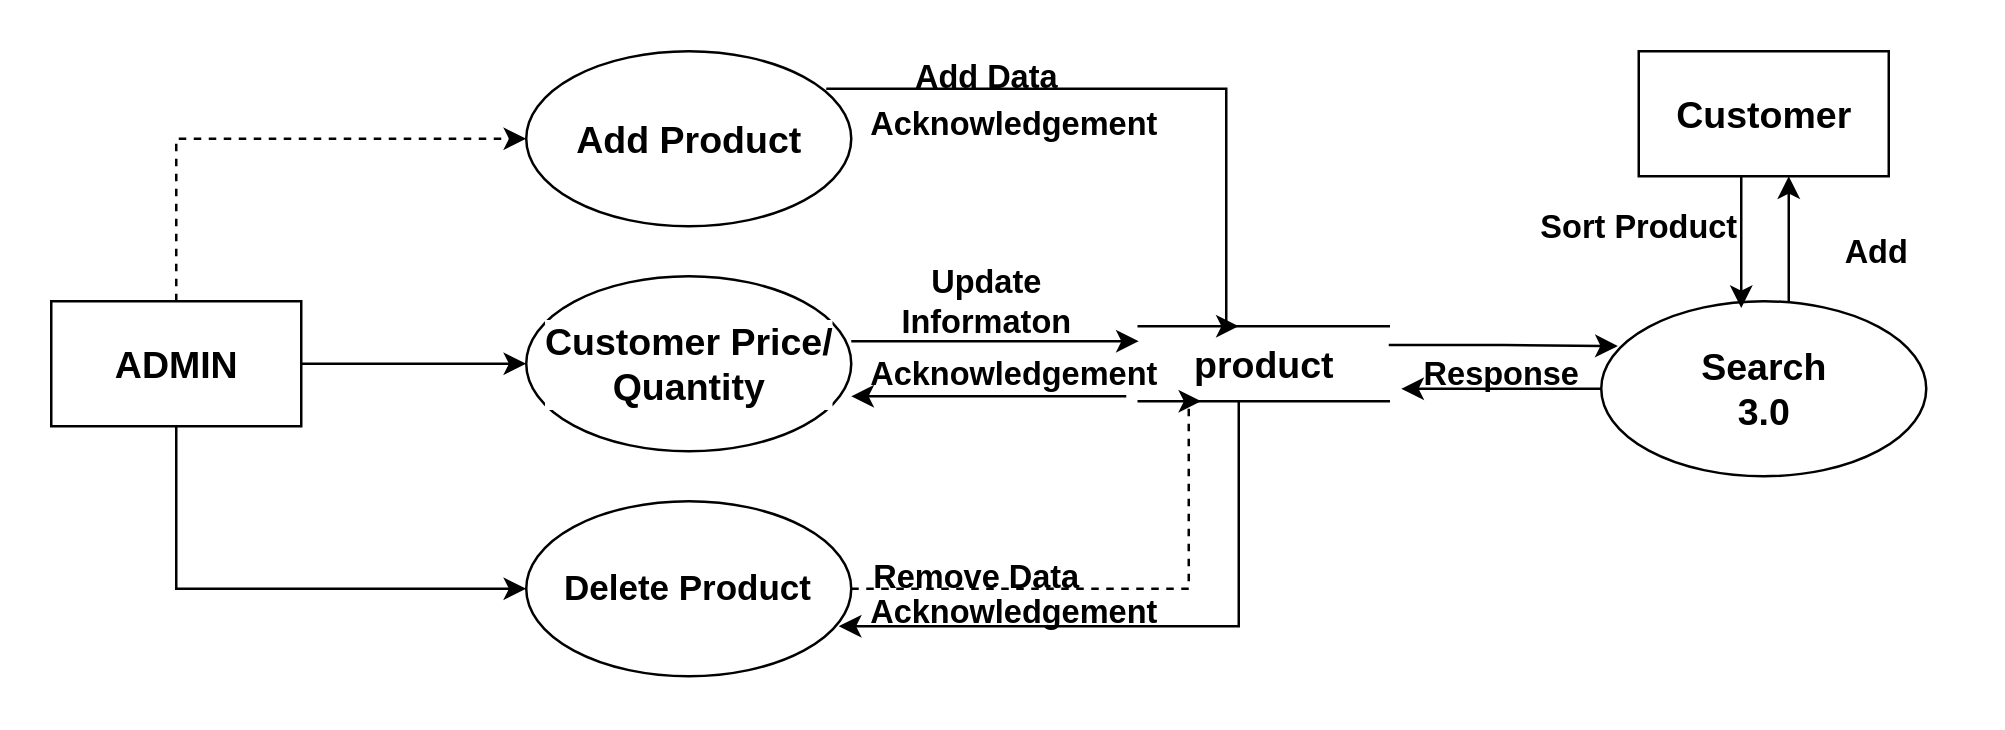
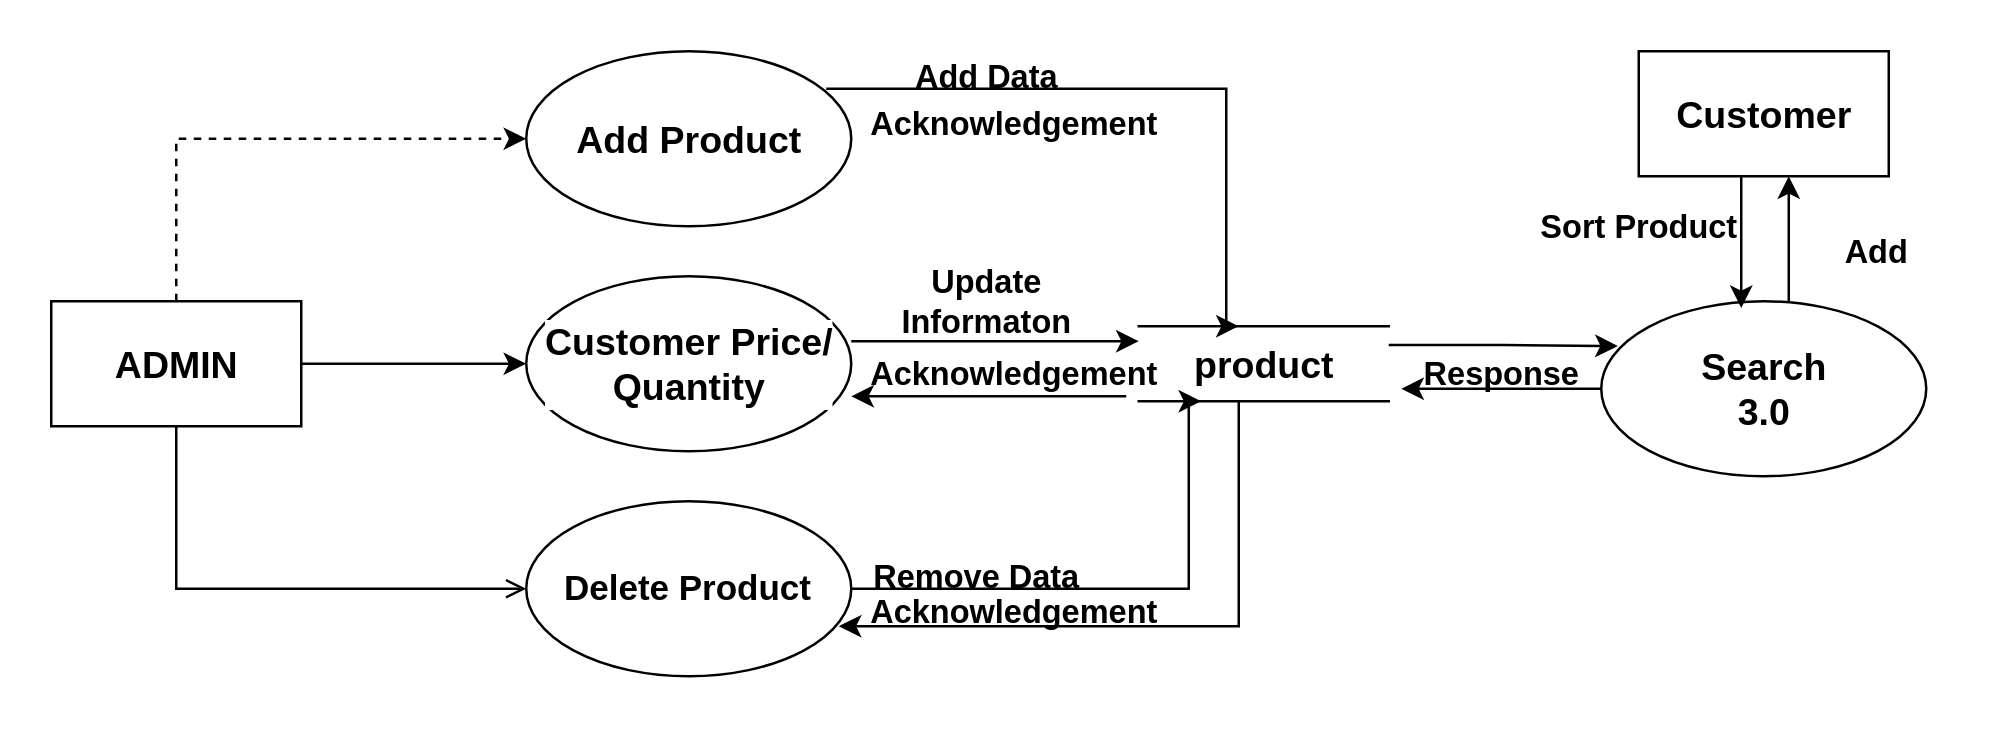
- <mxCell id="4" style="edgeStyle=elbowEdgeStyle;rounded=0;html=1;exitX=0.5;exitY=1;exitDx=0;exitDy=0;entryX=0;entryY=0.5;entryDx=0;entryDy=0;fontSize=15;fontColor=#000000;strokeColor=#000000;" parent="1" source="5" target="11" edge="1"><mxGeometry relative="1" as="geometry"><Array as="points"><mxPoint x="70" y="210" /></Array></mxGeometry></mxCell>
+ <mxCell id="4" style="edgeStyle=elbowEdgeStyle;rounded=0;html=1;exitX=0.5;exitY=1;exitDx=0;exitDy=0;entryX=0;entryY=0.5;entryDx=0;entryDy=0;fontSize=15;fontColor=#000000;strokeColor=#000000;endArrow=open;" parent="1" source="5" target="11" edge="1"><mxGeometry relative="1" as="geometry"><Array as="points"><mxPoint x="70" y="210" /></Array></mxGeometry></mxCell>
- <mxCell id="10" style="edgeStyle=elbowEdgeStyle;rounded=0;html=1;exitX=1;exitY=0.5;exitDx=0;exitDy=0;entryX=0.25;entryY=1;entryDx=0;entryDy=0;fontSize=15;fontColor=#000000;strokeColor=#000000;dashed=1;" parent="1" source="11" target="15" edge="1"><mxGeometry relative="1" as="geometry"><Array as="points"><mxPoint x="475" y="200" /></Array></mxGeometry></mxCell>
+ <mxCell id="10" style="edgeStyle=elbowEdgeStyle;rounded=0;html=1;exitX=1;exitY=0.5;exitDx=0;exitDy=0;entryX=0.25;entryY=1;entryDx=0;entryDy=0;fontSize=15;fontColor=#000000;strokeColor=#000000;" parent="1" source="11" target="15" edge="1"><mxGeometry relative="1" as="geometry"><Array as="points"><mxPoint x="475" y="200" /></Array></mxGeometry></mxCell>
